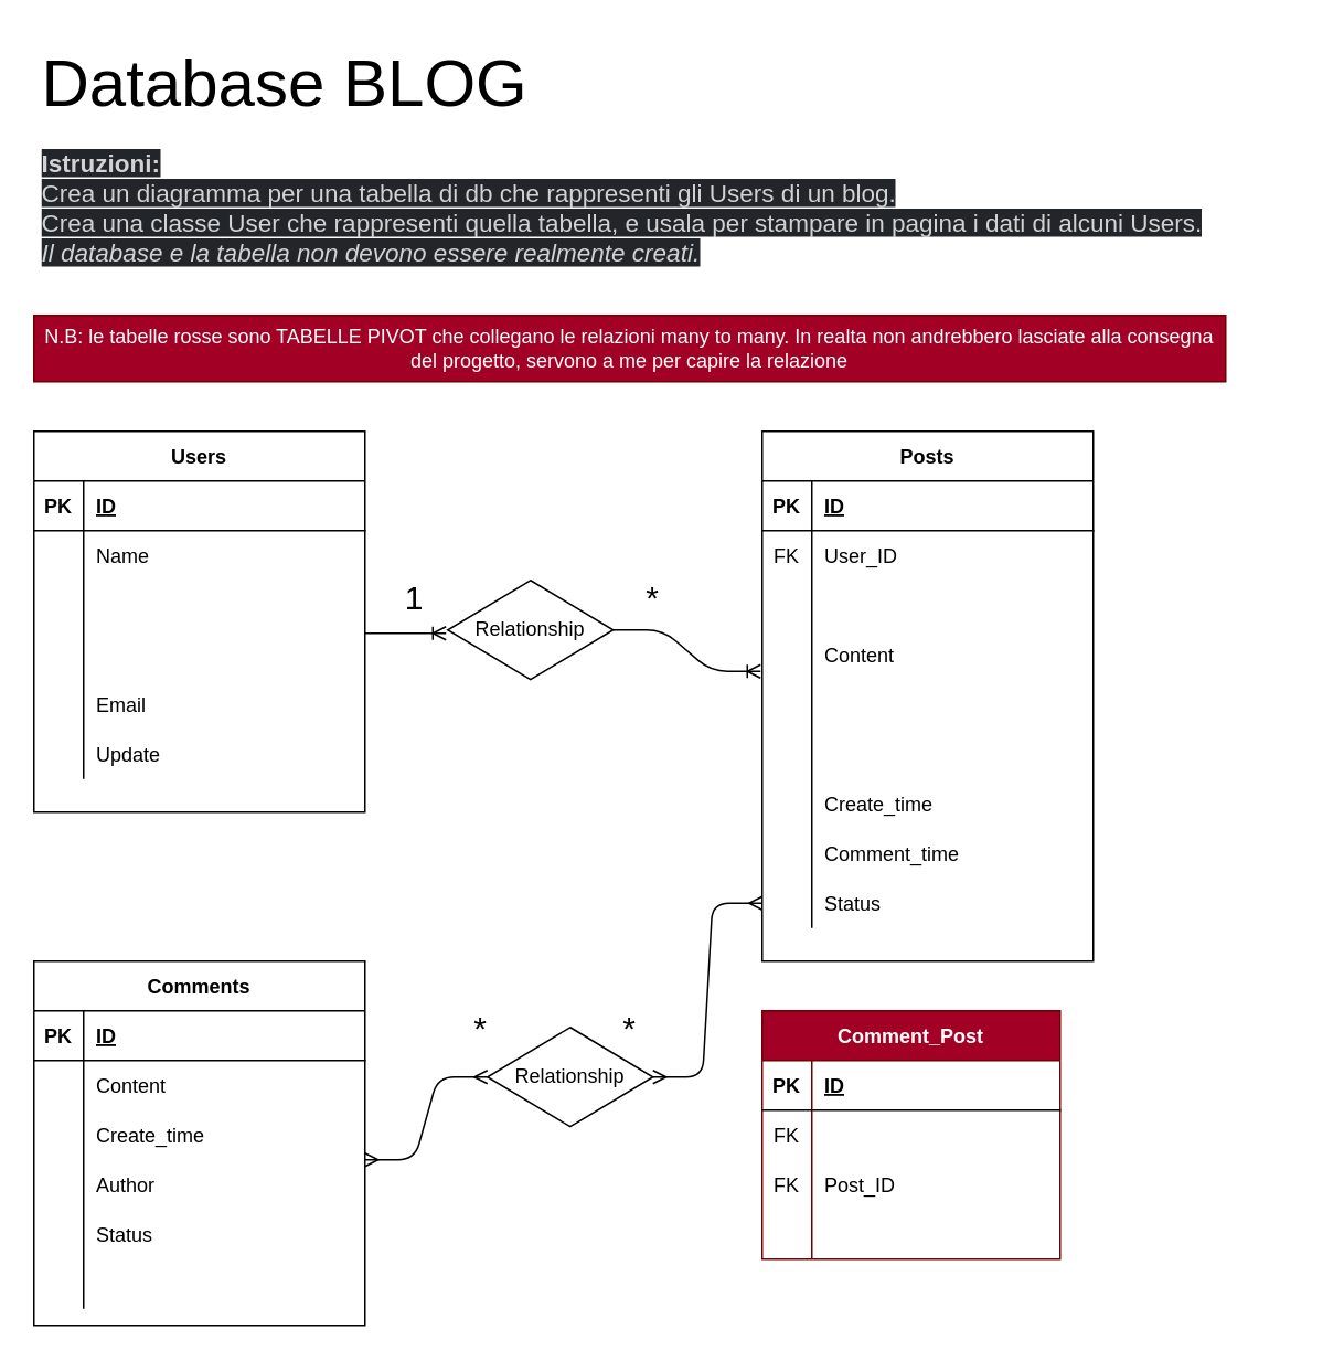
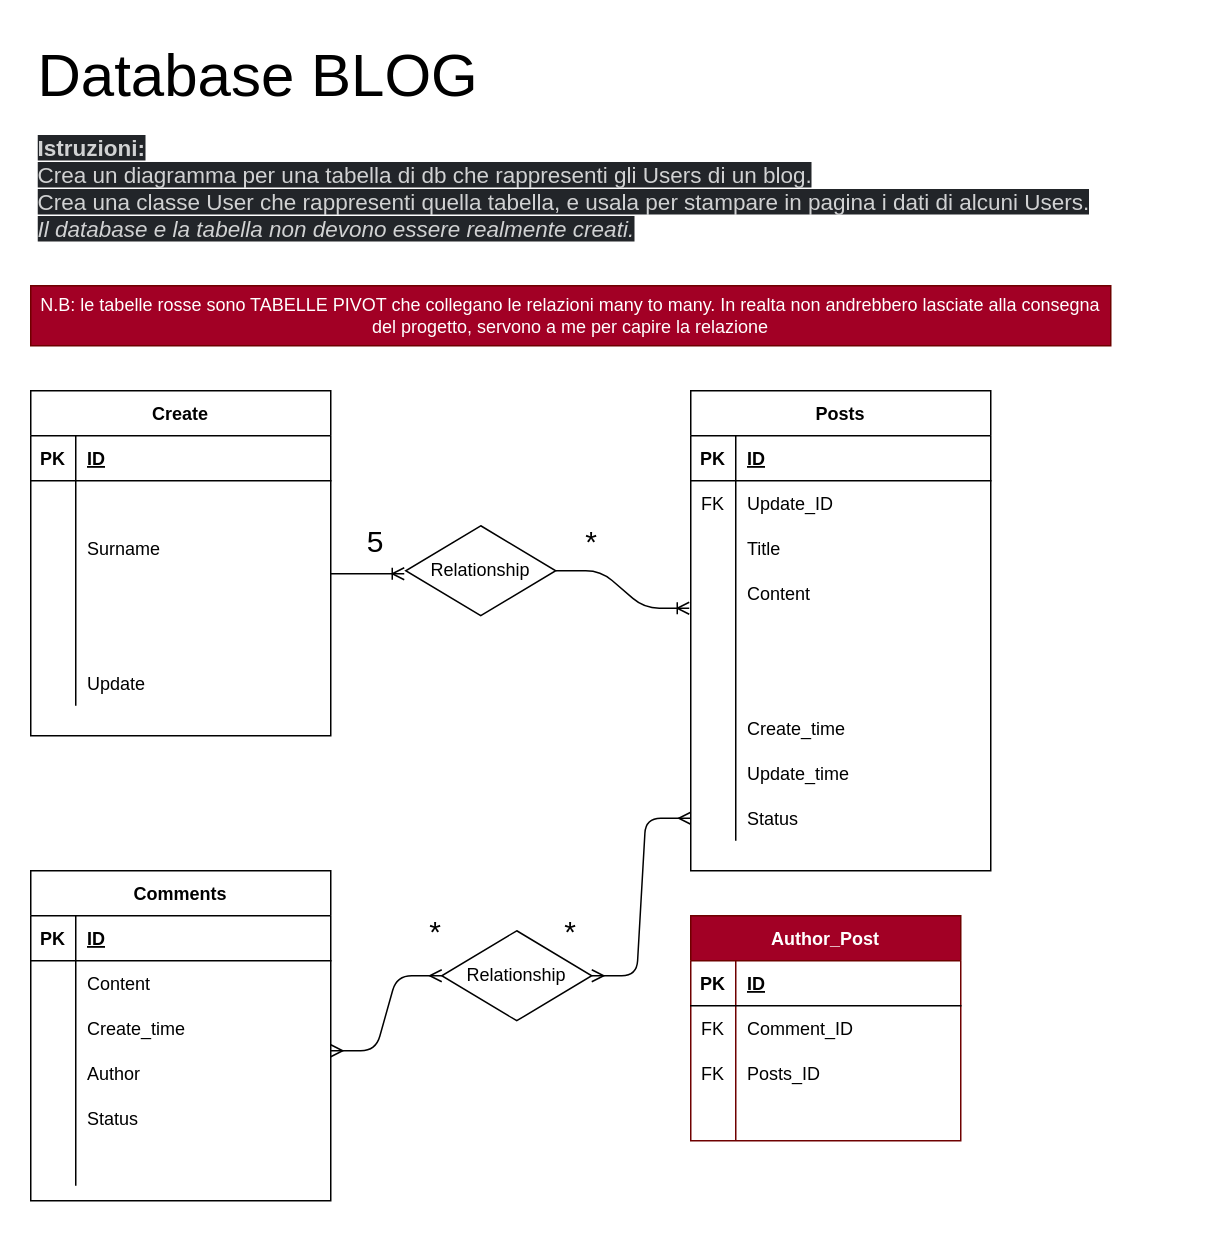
- <mxCell id="3" value="Users" style="shape=table;startSize=30;container=1;collapsible=1;childLayout=tableLayout;fixedRows=1;rowLines=0;fontStyle=1;align=center;resizeLast=1;" vertex="1" parent="1"><mxGeometry x="20" y="260" width="200" height="230" as="geometry" /></mxCell>
+ <mxCell id="3" value="Create" style="shape=table;startSize=30;container=1;collapsible=1;childLayout=tableLayout;fixedRows=1;rowLines=0;fontStyle=1;align=center;resizeLast=1;" vertex="1" parent="1"><mxGeometry x="20" y="260" width="200" height="230" as="geometry" /></mxCell>
- <mxCell id="9" value="Name" style="shape=partialRectangle;connectable=0;fillColor=none;top=0;left=0;bottom=0;right=0;align=left;spacingLeft=6;overflow=hidden;" vertex="1" parent="7"><mxGeometry x="30" width="170" height="30" as="geometry" /></mxCell>
- <mxCell id="27" value="User_ID" style="shape=partialRectangle;connectable=0;fillColor=none;top=0;left=0;bottom=0;right=0;align=left;spacingLeft=6;overflow=hidden;" vertex="1" parent="25"><mxGeometry x="30" width="170" height="30" as="geometry" /></mxCell>
+ <mxCell id="27" value="Update_ID" style="shape=partialRectangle;connectable=0;fillColor=none;top=0;left=0;bottom=0;right=0;align=left;spacingLeft=6;overflow=hidden;" vertex="1" parent="25"><mxGeometry x="30" width="170" height="30" as="geometry" /></mxCell>
- <mxCell id="48" value="&lt;font style=&quot;font-size: 20px&quot;&gt;1&lt;/font&gt;" style="text;html=1;strokeColor=none;fillColor=none;align=center;verticalAlign=middle;whiteSpace=wrap;rounded=0;" vertex="1" parent="1"><mxGeometry x="230" y="350" width="40" height="20" as="geometry" /></mxCell>
+ <mxCell id="48" value="&lt;font style=&quot;font-size: 20px&quot;&gt;5&lt;/font&gt;" style="text;html=1;strokeColor=none;fillColor=none;align=center;verticalAlign=middle;whiteSpace=wrap;rounded=0;" vertex="1" parent="1"><mxGeometry x="230" y="350" width="40" height="20" as="geometry" /></mxCell>
+ <mxCell id="12" value="Surname" style="shape=partialRectangle;connectable=0;fillColor=none;top=0;left=0;bottom=0;right=0;align=left;spacingLeft=6;overflow=hidden;" vertex="1" parent="10"><mxGeometry x="30" width="170" height="30" as="geometry" /></mxCell>
+ <mxCell id="30" value="Title" style="shape=partialRectangle;connectable=0;fillColor=none;top=0;left=0;bottom=0;right=0;align=left;spacingLeft=6;overflow=hidden;" vertex="1" parent="28"><mxGeometry x="30" width="170" height="30" as="geometry" /></mxCell>
- <mxCell id="17" value="Email" style="shape=partialRectangle;connectable=0;fillColor=none;top=0;left=0;bottom=0;right=0;align=left;spacingLeft=6;overflow=hidden;" vertex="1" parent="15"><mxGeometry x="30" width="170" height="30" as="geometry" /></mxCell>
- <mxCell id="43" value="Comment_time" style="shape=partialRectangle;connectable=0;fillColor=none;top=0;left=0;bottom=0;right=0;align=left;spacingLeft=6;overflow=hidden;" vertex="1" parent="41"><mxGeometry x="30" width="170" height="30" as="geometry" /></mxCell>
+ <mxCell id="43" value="Update_time" style="shape=partialRectangle;connectable=0;fillColor=none;top=0;left=0;bottom=0;right=0;align=left;spacingLeft=6;overflow=hidden;" vertex="1" parent="41"><mxGeometry x="30" width="170" height="30" as="geometry" /></mxCell>
- <mxCell id="76" value="Comment_Post" style="shape=table;startSize=30;container=1;collapsible=1;childLayout=tableLayout;fixedRows=1;rowLines=0;fontStyle=1;align=center;resizeLast=1;fillColor=#a20025;strokeColor=#6F0000;fontColor=#ffffff;" vertex="1" parent="1"><mxGeometry x="460" y="610" width="180" height="150" as="geometry" /></mxCell>
+ <mxCell id="76" value="Author_Post" style="shape=table;startSize=30;container=1;collapsible=1;childLayout=tableLayout;fixedRows=1;rowLines=0;fontStyle=1;align=center;resizeLast=1;fillColor=#a20025;strokeColor=#6F0000;fontColor=#ffffff;" vertex="1" parent="1"><mxGeometry x="460" y="610" width="180" height="150" as="geometry" /></mxCell>
+ <mxCell id="82" value="Comment_ID" style="shape=partialRectangle;connectable=0;fillColor=none;top=0;left=0;bottom=0;right=0;align=left;spacingLeft=6;overflow=hidden;" vertex="1" parent="80"><mxGeometry x="30" width="150" height="30" as="geometry" /></mxCell>
- <mxCell id="85" value="Post_ID" style="shape=partialRectangle;connectable=0;fillColor=none;top=0;left=0;bottom=0;right=0;align=left;spacingLeft=6;overflow=hidden;" vertex="1" parent="83"><mxGeometry x="30" width="150" height="30" as="geometry" /></mxCell>
+ <mxCell id="85" value="Posts_ID" style="shape=partialRectangle;connectable=0;fillColor=none;top=0;left=0;bottom=0;right=0;align=left;spacingLeft=6;overflow=hidden;" vertex="1" parent="83"><mxGeometry x="30" width="150" height="30" as="geometry" /></mxCell>
